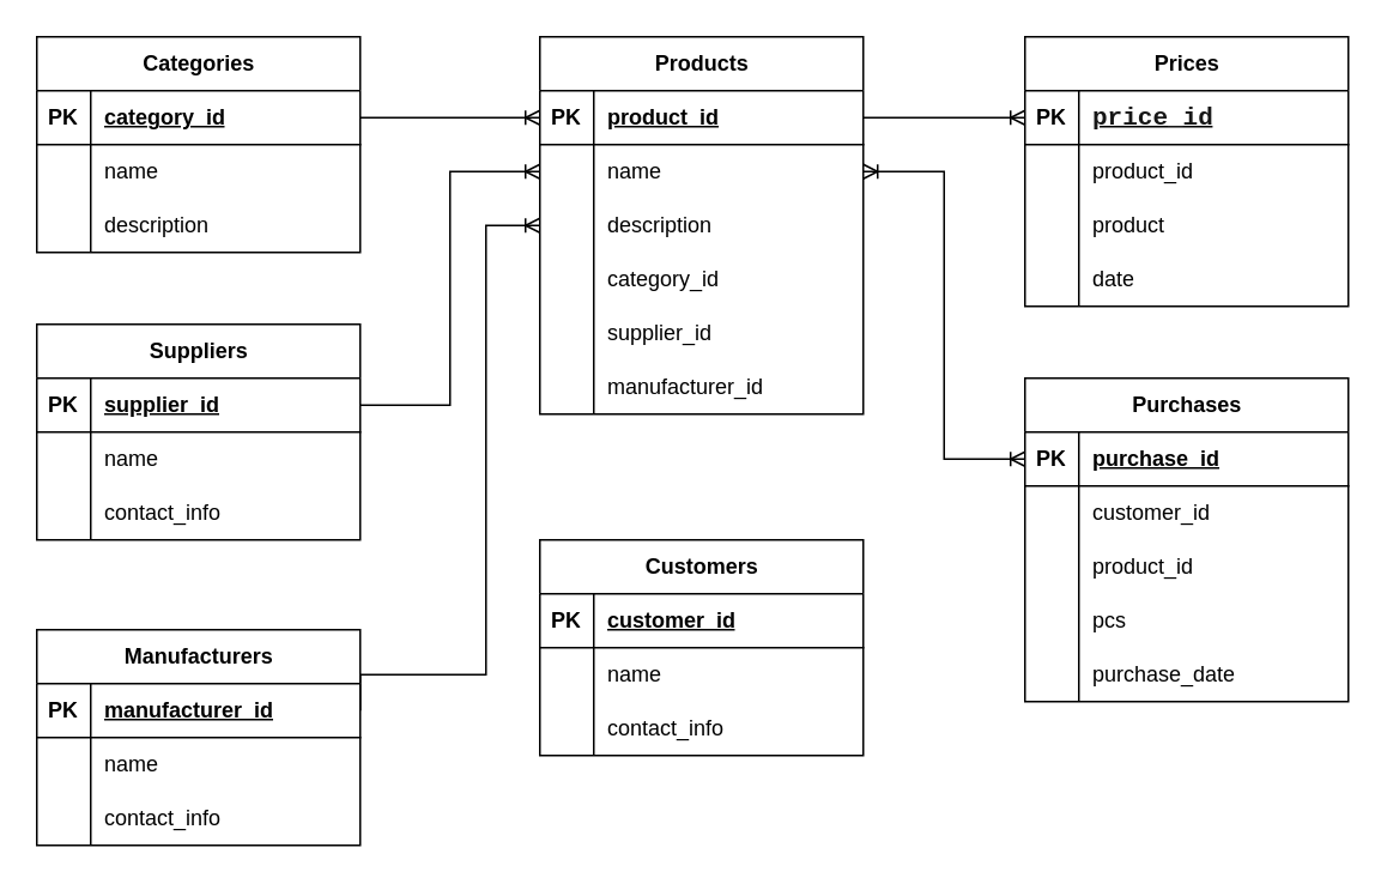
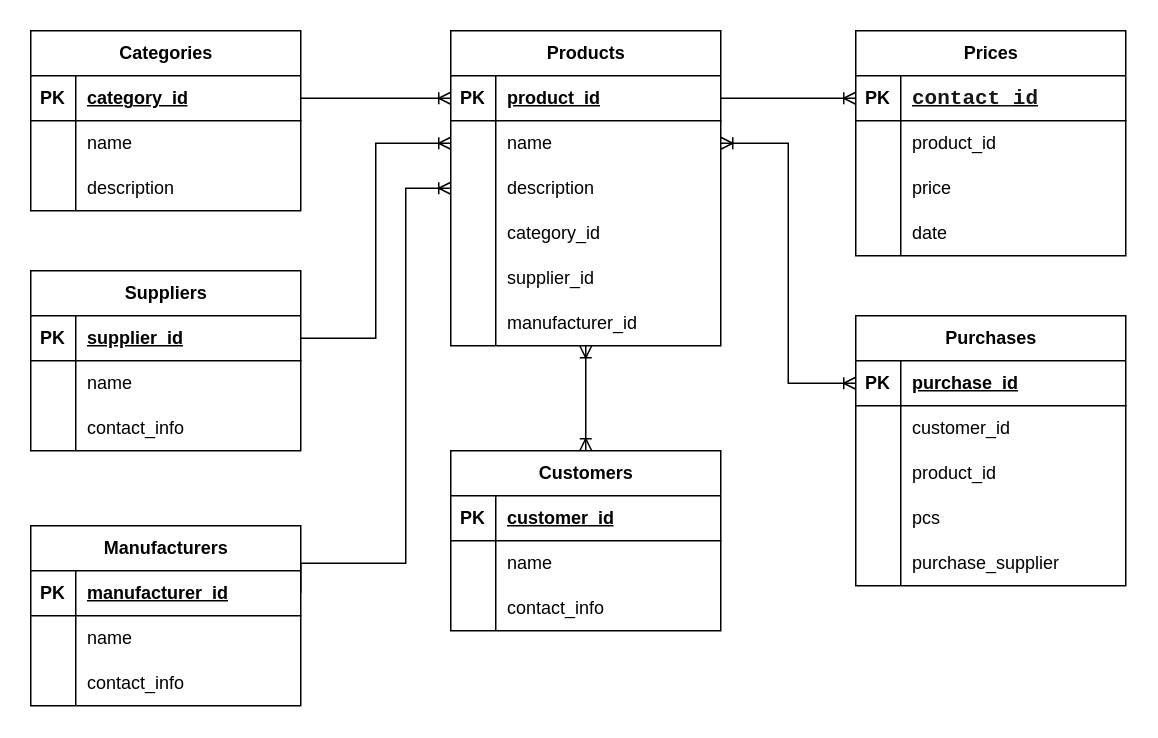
- <mxCell id="37" value="&lt;font face=&quot;ui-monospace, SFMono-Regular, Menlo, Monaco, Consolas, Liberation Mono, Courier New, monospace&quot; color=&quot;#171717&quot;&gt;&lt;span style=&quot;font-size: 14px; white-space-collapse: break-spaces;&quot;&gt;price_id&lt;/span&gt;&lt;/font&gt;" style="shape=partialRectangle;connectable=0;fillColor=none;top=0;left=0;bottom=0;right=0;align=left;spacingLeft=6;fontStyle=5;overflow=hidden;whiteSpace=wrap;html=1;" vertex="1" parent="35"><mxGeometry x="30" width="150" height="30" as="geometry"><mxRectangle width="150" height="30" as="alternateBounds" /></mxGeometry></mxCell>
+ <mxCell id="37" value="&lt;font face=&quot;ui-monospace, SFMono-Regular, Menlo, Monaco, Consolas, Liberation Mono, Courier New, monospace&quot; color=&quot;#171717&quot;&gt;&lt;span style=&quot;font-size: 14px; white-space-collapse: break-spaces;&quot;&gt;contact_id&lt;/span&gt;&lt;/font&gt;" style="shape=partialRectangle;connectable=0;fillColor=none;top=0;left=0;bottom=0;right=0;align=left;spacingLeft=6;fontStyle=5;overflow=hidden;whiteSpace=wrap;html=1;" vertex="1" parent="35"><mxGeometry x="30" width="150" height="30" as="geometry"><mxRectangle width="150" height="30" as="alternateBounds" /></mxGeometry></mxCell>
- <mxCell id="43" value="product" style="shape=partialRectangle;connectable=0;fillColor=none;top=0;left=0;bottom=0;right=0;align=left;spacingLeft=6;overflow=hidden;whiteSpace=wrap;html=1;" vertex="1" parent="41"><mxGeometry x="30" width="150" height="30" as="geometry"><mxRectangle width="150" height="30" as="alternateBounds" /></mxGeometry></mxCell>
+ <mxCell id="43" value="price" style="shape=partialRectangle;connectable=0;fillColor=none;top=0;left=0;bottom=0;right=0;align=left;spacingLeft=6;overflow=hidden;whiteSpace=wrap;html=1;" vertex="1" parent="41"><mxGeometry x="30" width="150" height="30" as="geometry"><mxRectangle width="150" height="30" as="alternateBounds" /></mxGeometry></mxCell>
+ <mxCell id="67" style="edgeStyle=orthogonalEdgeStyle;rounded=0;orthogonalLoop=1;jettySize=auto;html=1;exitX=0.5;exitY=0;exitDx=0;exitDy=0;entryX=0.5;entryY=1;entryDx=0;entryDy=0;endArrow=ERoneToMany;endFill=0;startArrow=ERoneToMany;startFill=0;" edge="1" parent="1" source="68" target="14"><mxGeometry relative="1" as="geometry" /></mxCell>
- <mxCell id="93" value="purchase_date" style="shape=partialRectangle;connectable=0;fillColor=none;top=0;left=0;bottom=0;right=0;align=left;spacingLeft=6;overflow=hidden;whiteSpace=wrap;html=1;" vertex="1" parent="91"><mxGeometry x="30" width="150" height="30" as="geometry"><mxRectangle width="150" height="30" as="alternateBounds" /></mxGeometry></mxCell>
+ <mxCell id="93" value="purchase_supplier" style="shape=partialRectangle;connectable=0;fillColor=none;top=0;left=0;bottom=0;right=0;align=left;spacingLeft=6;overflow=hidden;whiteSpace=wrap;html=1;" vertex="1" parent="91"><mxGeometry x="30" width="150" height="30" as="geometry"><mxRectangle width="150" height="30" as="alternateBounds" /></mxGeometry></mxCell>
